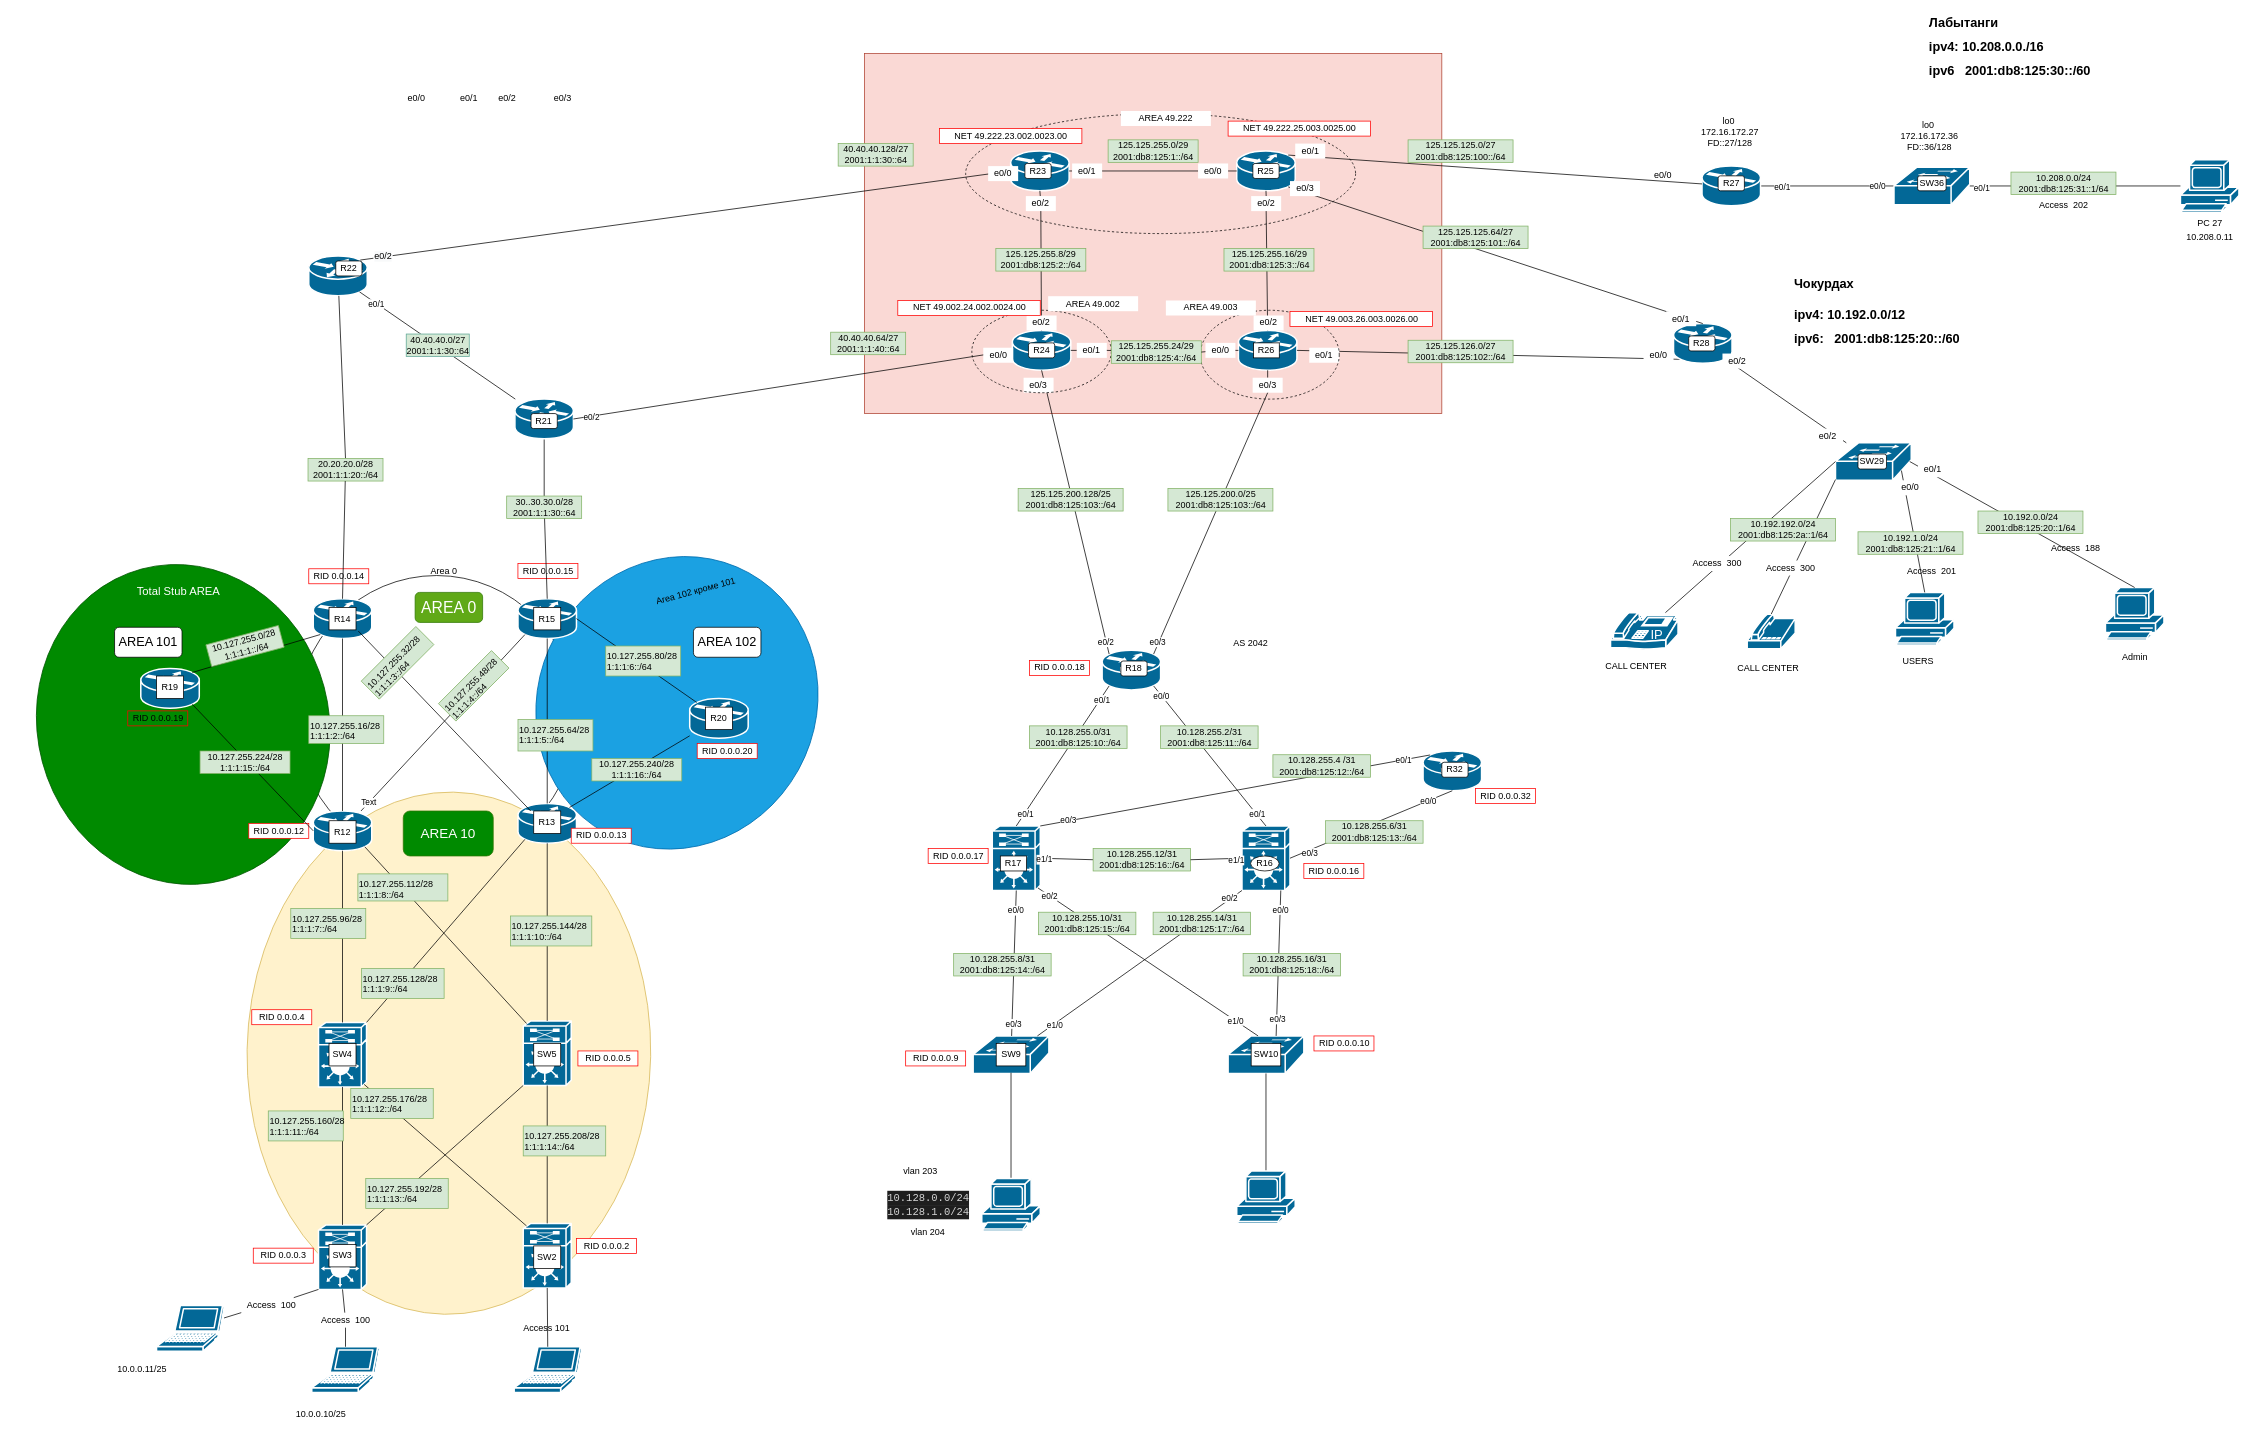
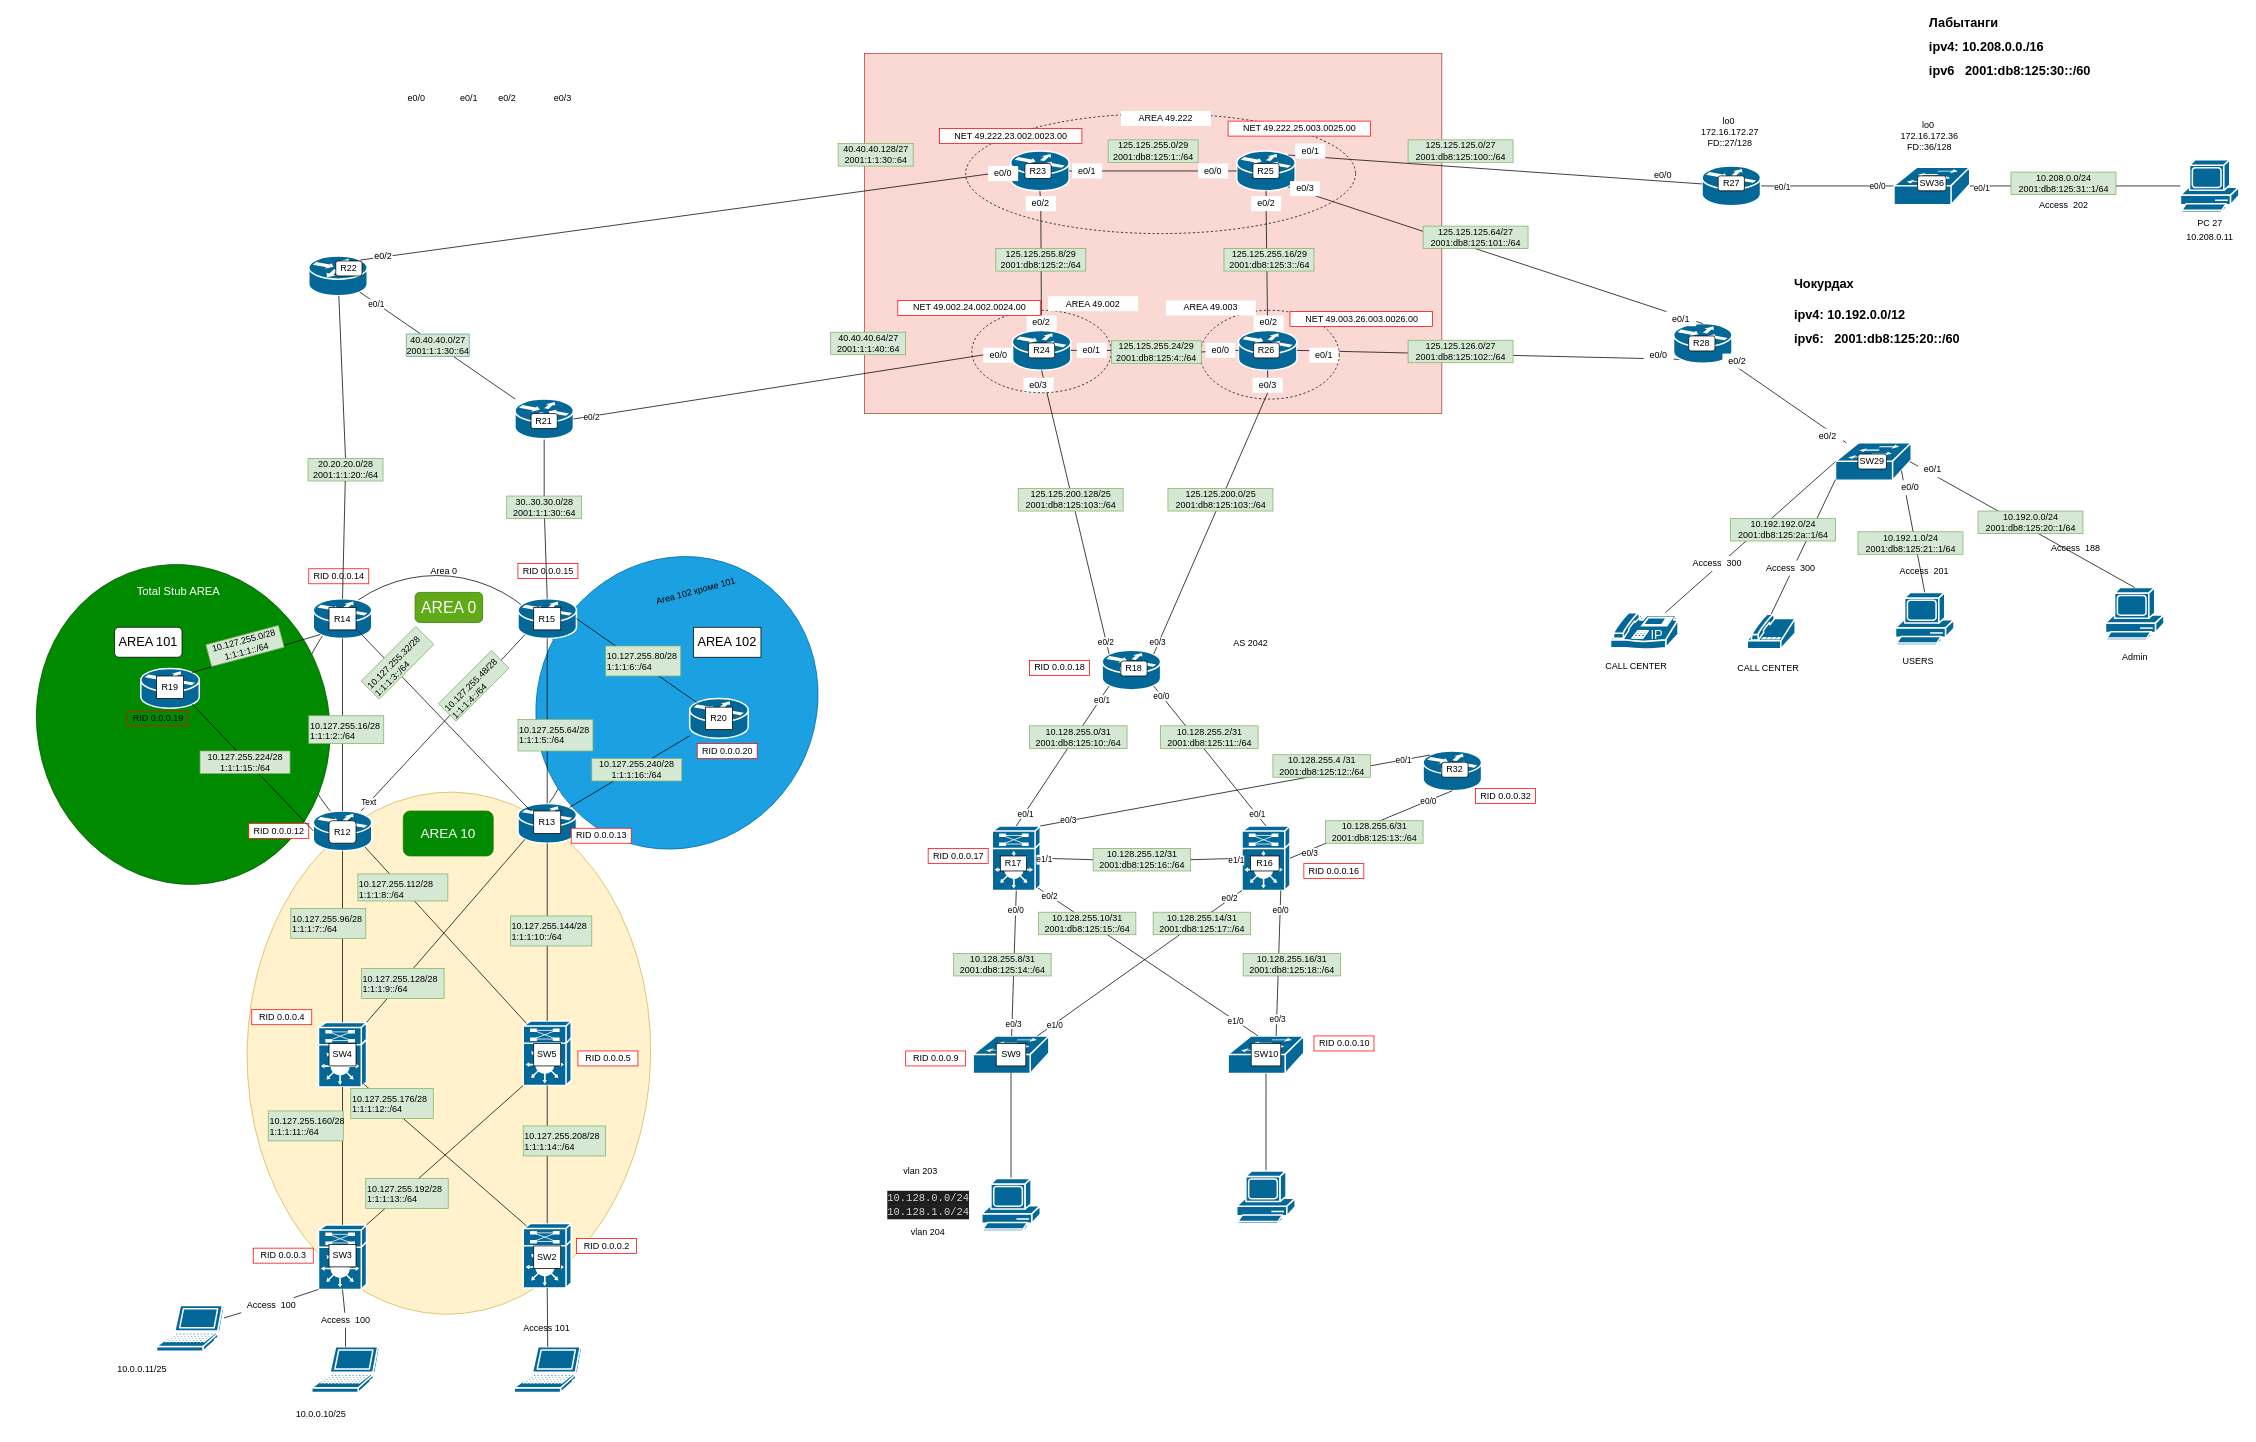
- <mxCell id="164" value="&lt;span&gt;R26&lt;/span&gt;" style="whiteSpace=wrap;html=1;fillColor=#ffffff;rounded=0;" parent="1" vertex="1"><mxGeometry x="1642" y="456.75" width="34.25" height="20" as="geometry" /></mxCell>
+ <mxCell id="164" value="&lt;span&gt;R26&lt;/span&gt;" style="rounded=1;whiteSpace=wrap;html=1;fillColor=#ffffff;" parent="1" vertex="1"><mxGeometry x="1642" y="456.75" width="34.25" height="20" as="geometry" /></mxCell>
- <mxCell id="239" value="Access&amp;nbsp; 201" style="text;html=1;align=center;verticalAlign=middle;resizable=0;points=[];autosize=1;" parent="1" vertex="1"><mxGeometry x="2506" y="751" width="80" height="20" as="geometry" /></mxCell>
+ <mxCell id="239" value="Access&amp;nbsp; 201" style="text;html=1;align=center;verticalAlign=middle;resizable=0;points=[];autosize=1;" parent="1" vertex="1"><mxGeometry x="2496" y="751" width="80" height="20" as="geometry" /></mxCell>
- <mxCell id="115" value="&lt;font style=&quot;font-size: 17px&quot;&gt;AREA 102&lt;/font&gt;" style="rounded=1;whiteSpace=wrap;html=1;" parent="1" vertex="1"><mxGeometry x="895" y="836" width="90" height="40" as="geometry" /></mxCell>
+ <mxCell id="115" value="&lt;font style=&quot;font-size: 17px&quot;&gt;AREA 102&lt;/font&gt;" style="whiteSpace=wrap;html=1;rounded=0;" parent="1" vertex="1"><mxGeometry x="895" y="836" width="90" height="40" as="geometry" /></mxCell>
- <mxCell id="64" value="R12" style="rounded=0;whiteSpace=wrap;html=1;" parent="1" vertex="1"><mxGeometry x="409" y="1094" width="36" height="30" as="geometry" /></mxCell>
+ <mxCell id="64" value="R12" style="whiteSpace=wrap;html=1;rounded=1;" parent="1" vertex="1"><mxGeometry x="409" y="1094" width="36" height="30" as="geometry" /></mxCell>
- <mxCell id="253" value="&lt;span&gt;R16&lt;br&gt;&lt;/span&gt;" style="ellipse;whiteSpace=wrap;html=1;fillColor=#ffffff;arcSize=0;" parent="1" vertex="1"><mxGeometry x="1638" y="1141" width="38" height="20" as="geometry" /></mxCell>
+ <mxCell id="253" value="&lt;span&gt;R16&lt;br&gt;&lt;/span&gt;" style="rounded=1;whiteSpace=wrap;html=1;fillColor=#ffffff;arcSize=0;" parent="1" vertex="1"><mxGeometry x="1638" y="1141" width="38" height="20" as="geometry" /></mxCell>
